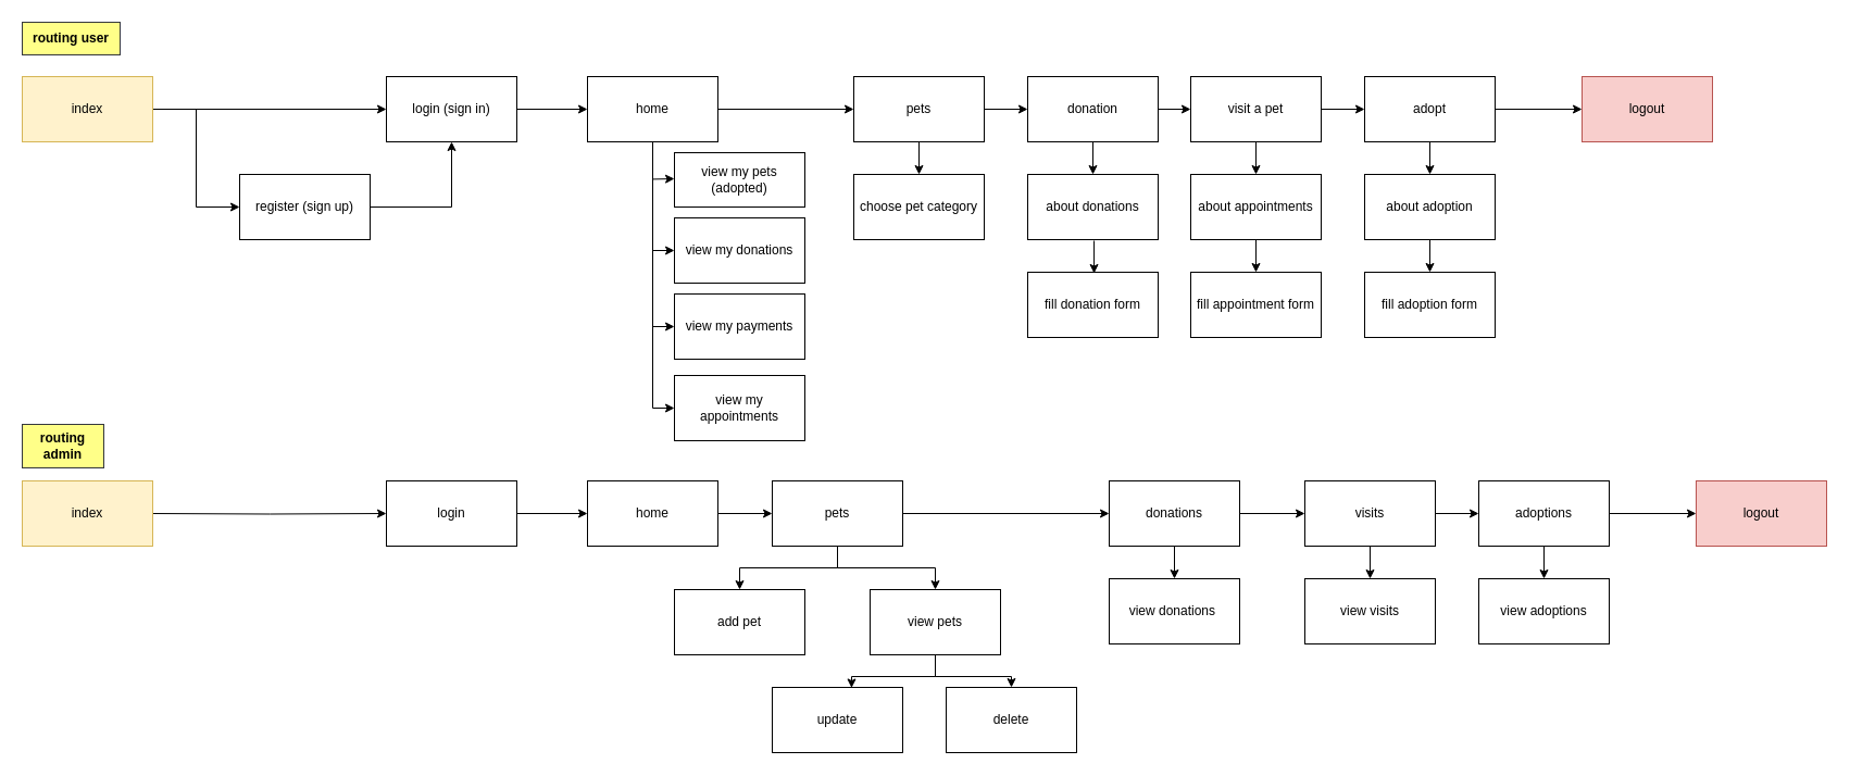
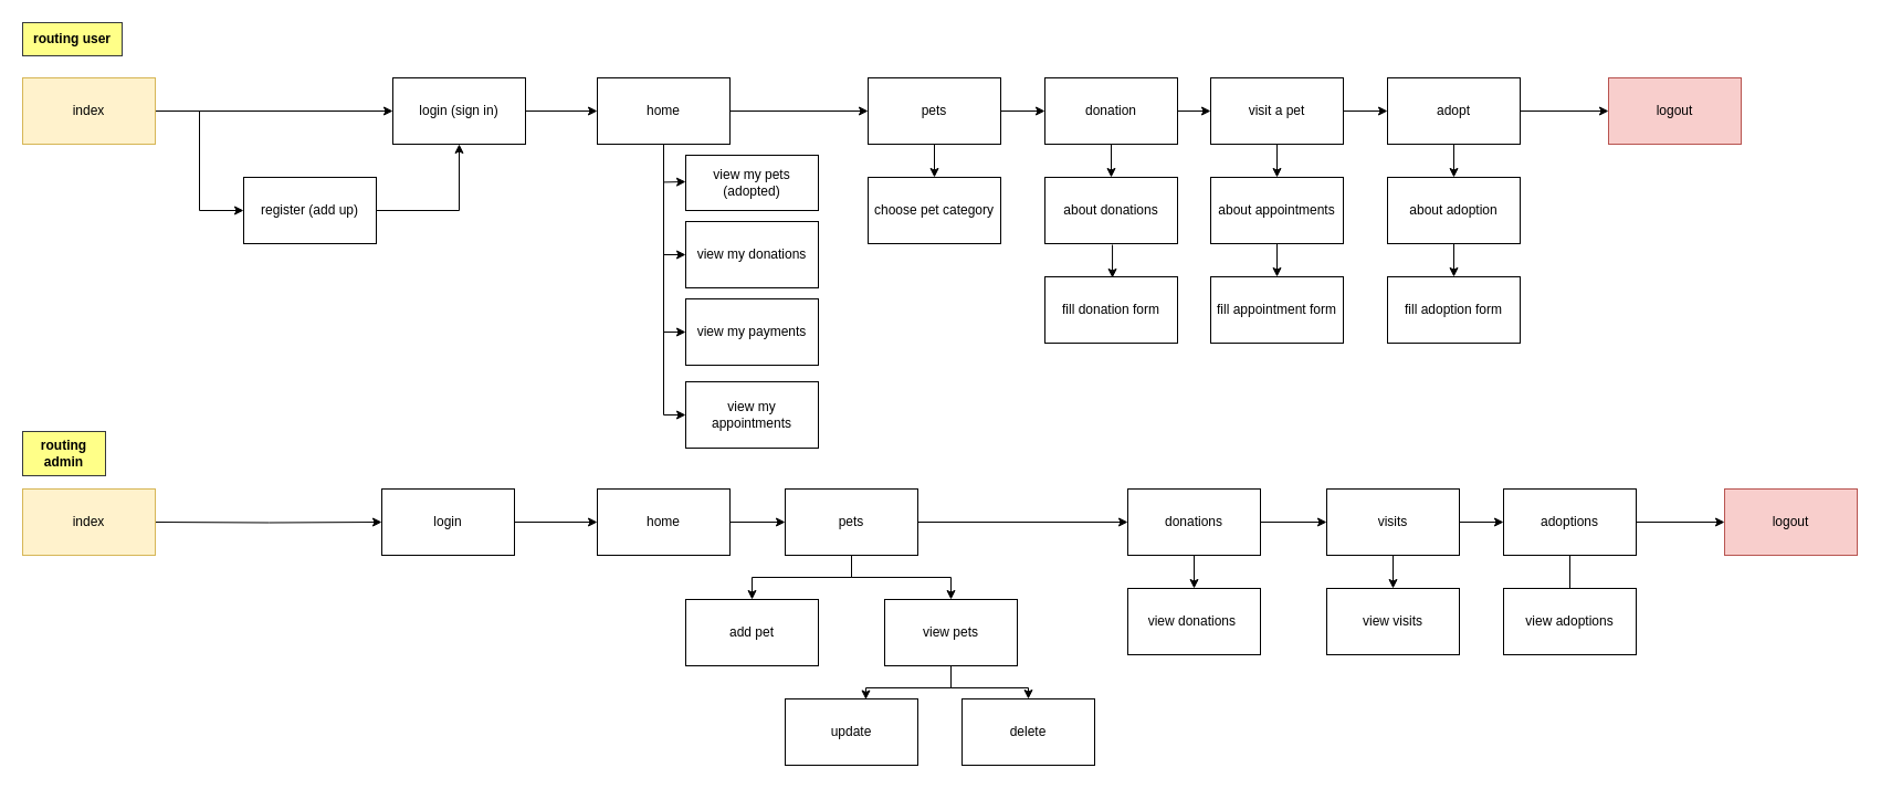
- <mxCell id="13" value="register (sign up)" style="whiteSpace=wrap;html=1;rounded=0;" parent="1" vertex="1"><mxGeometry x="220" y="160" width="120" height="60" as="geometry" /></mxCell>
+ <mxCell id="13" value="register (add up)" style="whiteSpace=wrap;html=1;rounded=0;" parent="1" vertex="1"><mxGeometry x="220" y="160" width="120" height="60" as="geometry" /></mxCell>
- <mxCell id="26" value="login" style="whiteSpace=wrap;html=1;rounded=0;" parent="1" vertex="1"><mxGeometry x="355" y="442" width="120" height="60" as="geometry" /></mxCell>
+ <mxCell id="26" value="login" style="whiteSpace=wrap;html=1;rounded=0;" parent="1" vertex="1"><mxGeometry x="345" y="442" width="120" height="60" as="geometry" /></mxCell>
- <mxCell id="55" value="" style="edgeStyle=orthogonalEdgeStyle;rounded=0;orthogonalLoop=1;jettySize=auto;html=1;" parent="1" source="57" target="61" edge="1"><mxGeometry relative="1" as="geometry" /></mxCell>
+ <mxCell id="55" value="" style="edgeStyle=orthogonalEdgeStyle;rounded=0;orthogonalLoop=1;jettySize=auto;html=1;endArrow=none;" parent="1" source="57" target="61" edge="1"><mxGeometry relative="1" as="geometry" /></mxCell>
